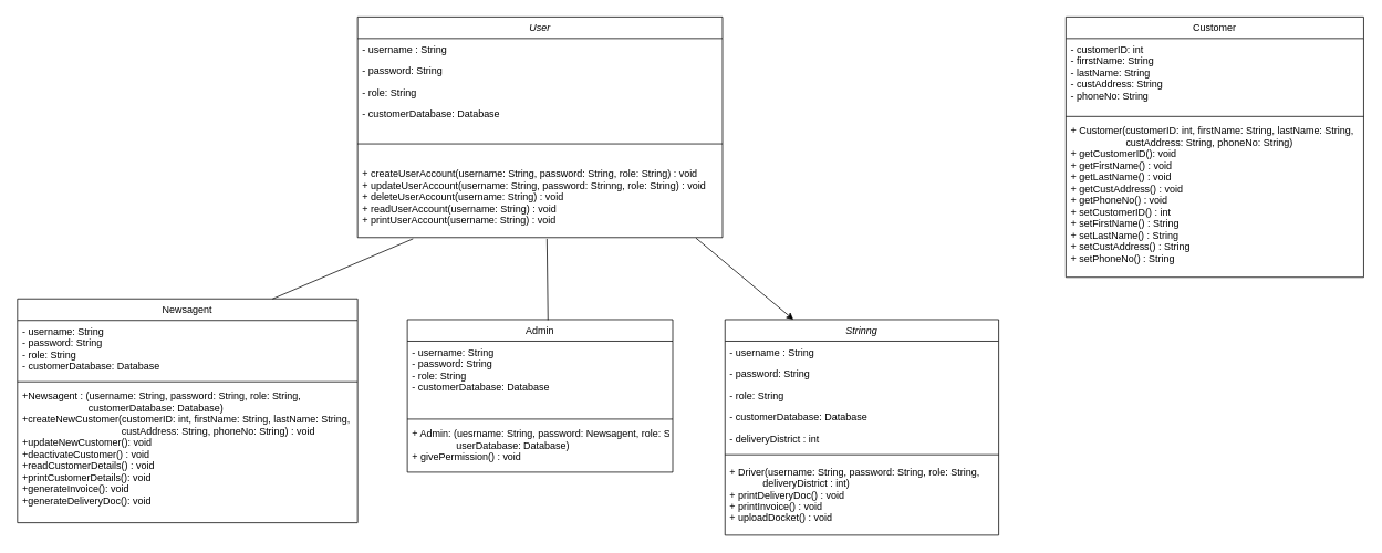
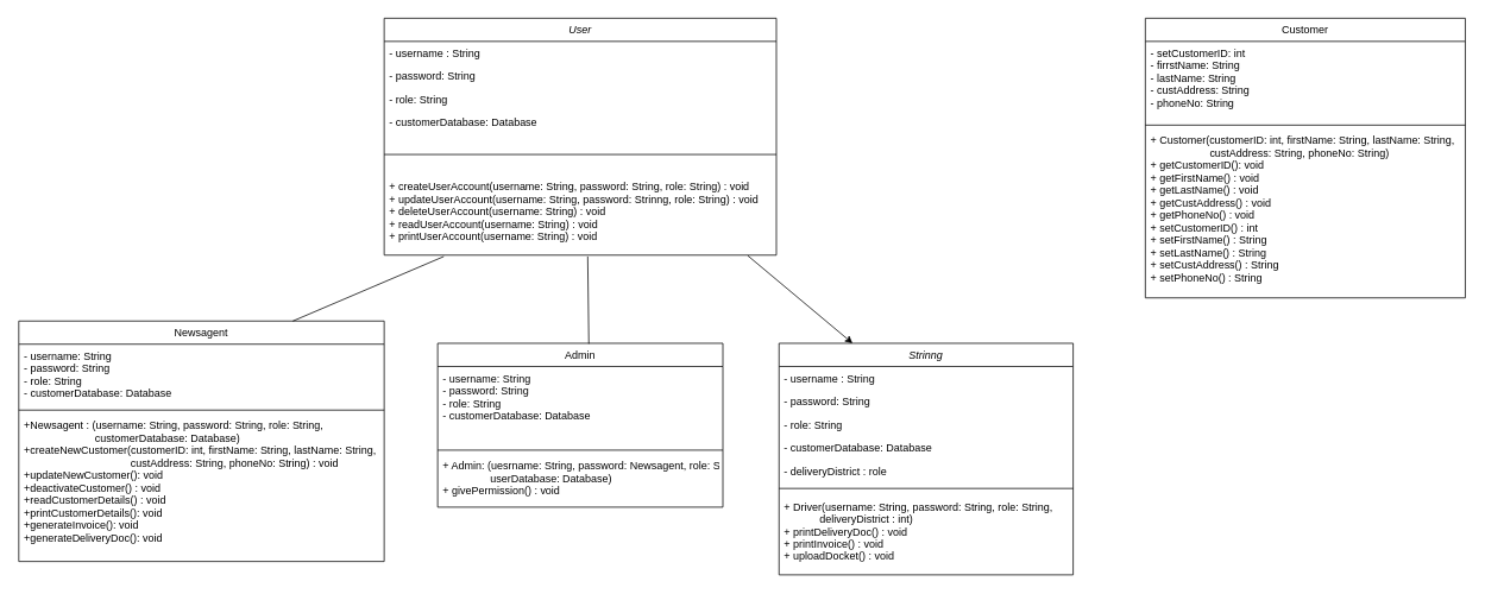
- <mxCell id="14" value="- customerID: int&#10;- firrstName: String&#10;- lastName: String&#10;- custAddress: String&#10;- phoneNo: String&#10;" style="text;align=left;verticalAlign=top;spacingLeft=4;spacingRight=4;overflow=hidden;rotatable=0;points=[[0,0.5],[1,0.5]];portConstraint=eastwest;" parent="13" vertex="1"><mxGeometry y="26" width="359" height="90" as="geometry" /></mxCell>
+ <mxCell id="14" value="- setCustomerID: int&#10;- firrstName: String&#10;- lastName: String&#10;- custAddress: String&#10;- phoneNo: String&#10;" style="text;align=left;verticalAlign=top;spacingLeft=4;spacingRight=4;overflow=hidden;rotatable=0;points=[[0,0.5],[1,0.5]];portConstraint=eastwest;" parent="13" vertex="1"><mxGeometry y="26" width="359" height="90" as="geometry" /></mxCell>
- <mxCell id="28" value="- deliveryDistrict : int" style="text;align=left;verticalAlign=top;spacingLeft=4;spacingRight=4;overflow=hidden;rotatable=0;points=[[0,0.5],[1,0.5]];portConstraint=eastwest;rounded=0;shadow=0;html=0;" parent="23" vertex="1"><mxGeometry y="130" width="330" height="26" as="geometry" /></mxCell>
+ <mxCell id="28" value="- deliveryDistrict : role" style="text;align=left;verticalAlign=top;spacingLeft=4;spacingRight=4;overflow=hidden;rotatable=0;points=[[0,0.5],[1,0.5]];portConstraint=eastwest;rounded=0;shadow=0;html=0;" parent="23" vertex="1"><mxGeometry y="130" width="330" height="26" as="geometry" /></mxCell>
